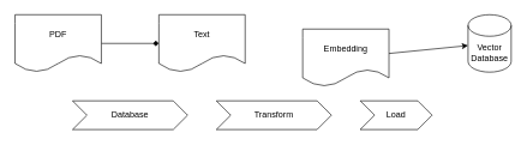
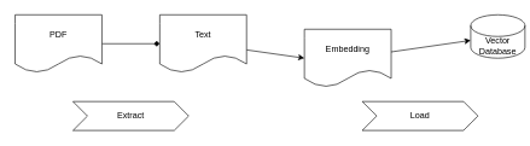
- <mxCell id="10" value="Vector Database" style="shape=cylinder3;whiteSpace=wrap;html=1;boundedLbl=1;backgroundOutline=1;size=15;" vertex="1" parent="1"><mxGeometry x="650" y="20" width="60" height="80" as="geometry" /></mxCell>
+ <mxCell id="10" value="Vector Database" style="shape=cylinder3;whiteSpace=wrap;html=1;boundedLbl=1;backgroundOutline=1;size=15;" vertex="1" parent="1"><mxGeometry x="650" y="20" width="75" height="60" as="geometry" /></mxCell>
+ <mxCell id="5" style="edgeStyle=none;html=1;entryX=0;entryY=0.5;entryDx=0;entryDy=0;" edge="1" parent="1" source="6" target="9"><mxGeometry relative="1" as="geometry" /></mxCell>
- <mxCell id="2" value="Database" style="shape=step;perimeter=stepPerimeter;whiteSpace=wrap;html=1;fixedSize=1;labelBorderColor=none;strokeColor=default;strokeWidth=1;gradientColor=none;" parent="1" vertex="1"><mxGeometry x="100" y="140" width="160" height="40" as="geometry" /></mxCell>
+ <mxCell id="2" value="Extract" style="shape=step;perimeter=stepPerimeter;whiteSpace=wrap;html=1;fixedSize=1;labelBorderColor=none;strokeColor=default;strokeWidth=1;gradientColor=none;" parent="1" vertex="1"><mxGeometry x="100" y="140" width="160" height="40" as="geometry" /></mxCell>
- <mxCell id="7" value="Transform" style="shape=step;perimeter=stepPerimeter;whiteSpace=wrap;html=1;fixedSize=1;labelBorderColor=none;strokeColor=default;strokeWidth=1;gradientColor=none;" vertex="1" parent="1"><mxGeometry x="300" y="140" width="160" height="40" as="geometry" /></mxCell>
- <mxCell id="11" value="Load" style="shape=step;perimeter=stepPerimeter;whiteSpace=wrap;html=1;fixedSize=1;labelBorderColor=none;strokeColor=default;strokeWidth=1;gradientColor=none;" vertex="1" parent="1"><mxGeometry x="500" y="140" width="100" height="40" as="geometry" /></mxCell>
+ <mxCell id="11" value="Load" style="shape=step;perimeter=stepPerimeter;whiteSpace=wrap;html=1;fixedSize=1;labelBorderColor=none;strokeColor=default;strokeWidth=1;gradientColor=none;" vertex="1" parent="1"><mxGeometry x="500" y="140" width="160" height="40" as="geometry" /></mxCell>
